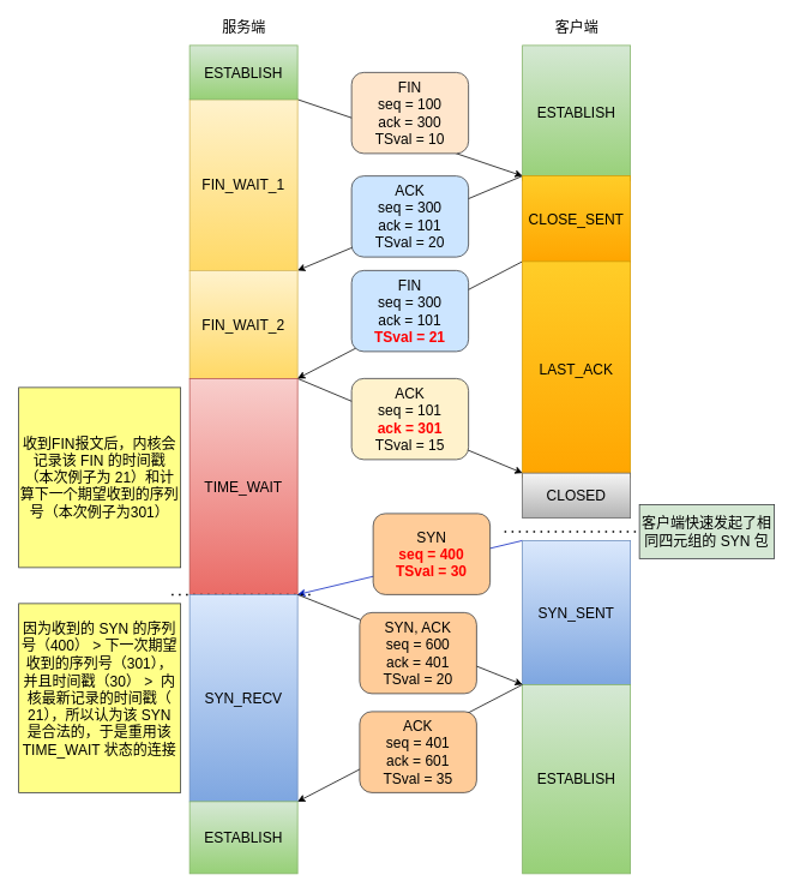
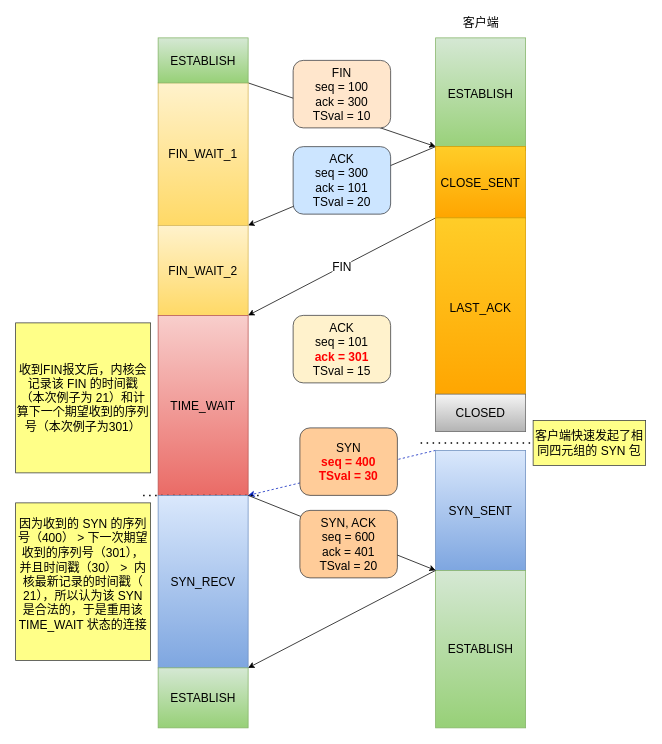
- <mxCell id="16" value="服务端" style="text;html=1;align=center;verticalAlign=middle;resizable=0;points=[];autosize=1;strokeColor=none;fillColor=none;fontSize=16;" vertex="1" parent="1"><mxGeometry x="240" y="20" width="60" height="20" as="geometry" /></mxCell>
- <mxCell id="20" value="&lt;font face=&quot;helvetica&quot; style=&quot;font-size: 16px&quot;&gt;&lt;span style=&quot;font-size: 16px&quot;&gt;FIN&lt;/span&gt;&lt;/font&gt;&lt;br style=&quot;font-size: 16px ; font-family: &amp;#34;helvetica&amp;#34;&quot;&gt;&lt;span style=&quot;font-size: 16px ; font-family: &amp;#34;helvetica&amp;#34;&quot;&gt;seq = 300&lt;/span&gt;&lt;br style=&quot;font-size: 16px ; font-family: &amp;#34;helvetica&amp;#34;&quot;&gt;&lt;span style=&quot;font-size: 16px ; font-family: &amp;#34;helvetica&amp;#34;&quot;&gt;ack = 101&lt;/span&gt;&lt;br style=&quot;font-size: 16px ; font-family: &amp;#34;helvetica&amp;#34;&quot;&gt;&lt;span style=&quot;font-size: 16px ; font-family: &amp;#34;helvetica&amp;#34;&quot;&gt;&lt;font color=&quot;#ff0000&quot;&gt;&lt;b&gt;TSval = 21&lt;/b&gt;&lt;/font&gt;&lt;/span&gt;" style="rounded=1;whiteSpace=wrap;html=1;fontSize=16;fillColor=#cce5ff;strokeColor=#36393d;labelBackgroundColor=none;" vertex="1" parent="1"><mxGeometry x="390" y="300" width="130" height="90" as="geometry" /></mxCell>
- <mxCell id="12" value="" style="edgeStyle=none;rounded=0;orthogonalLoop=1;jettySize=auto;html=1;entryX=0;entryY=0;entryDx=0;entryDy=0;exitX=1;exitY=0;exitDx=0;exitDy=0;fontSize=16;" edge="1" parent="1" source="13" target="11"><mxGeometry relative="1" as="geometry" /></mxCell>
- <mxCell id="32" value="客户端快速发起了相同四元组的 SYN 包" style="rounded=0;whiteSpace=wrap;html=1;fontSize=16;fillColor=#d5e8d4;strokeColor=#36393d;" vertex="1" parent="1"><mxGeometry x="710" y="560" width="150" height="60" as="geometry" /></mxCell>
+ <mxCell id="32" value="客户端快速发起了相同四元组的 SYN 包" style="rounded=0;whiteSpace=wrap;html=1;fontSize=16;fillColor=#ffff88;strokeColor=#36393d;" vertex="1" parent="1"><mxGeometry x="710" y="560" width="150" height="60" as="geometry" /></mxCell>
- <mxCell id="23" value="&lt;font face=&quot;helvetica&quot; style=&quot;font-size: 16px&quot;&gt;&lt;span style=&quot;font-size: 16px&quot;&gt;SYN&lt;/span&gt;&lt;/font&gt;&lt;br style=&quot;font-size: 16px ; font-family: &amp;#34;helvetica&amp;#34;&quot;&gt;&lt;span style=&quot;font-size: 16px ; font-family: &amp;#34;helvetica&amp;#34;&quot;&gt;&lt;b&gt;&lt;font color=&quot;#ff0000&quot;&gt;seq = 400&lt;/font&gt;&lt;/b&gt;&lt;/span&gt;&lt;br style=&quot;font-size: 16px ; font-family: &amp;#34;helvetica&amp;#34;&quot;&gt;&lt;span style=&quot;font-size: 16px ; font-family: &amp;#34;helvetica&amp;#34;&quot;&gt;&lt;b&gt;&lt;font color=&quot;#ff0000&quot;&gt;TSval = 30&lt;/font&gt;&lt;/b&gt;&lt;/span&gt;" style="rounded=1;whiteSpace=wrap;html=1;fontSize=16;fillColor=#ffcc99;strokeColor=#36393d;labelBackgroundColor=none;" vertex="1" parent="1"><mxGeometry x="414" y="570" width="130" height="90" as="geometry" /></mxCell>
+ <mxCell id="23" value="&lt;font face=&quot;helvetica&quot; style=&quot;font-size: 16px&quot;&gt;&lt;span style=&quot;font-size: 16px&quot;&gt;SYN&lt;/span&gt;&lt;/font&gt;&lt;br style=&quot;font-size: 16px ; font-family: &amp;#34;helvetica&amp;#34;&quot;&gt;&lt;span style=&quot;font-size: 16px ; font-family: &amp;#34;helvetica&amp;#34;&quot;&gt;&lt;b&gt;&lt;font color=&quot;#ff0000&quot;&gt;seq = 400&lt;/font&gt;&lt;/b&gt;&lt;/span&gt;&lt;br style=&quot;font-size: 16px ; font-family: &amp;#34;helvetica&amp;#34;&quot;&gt;&lt;span style=&quot;font-size: 16px ; font-family: &amp;#34;helvetica&amp;#34;&quot;&gt;&lt;b&gt;&lt;font color=&quot;#ff0000&quot;&gt;TSval = 30&lt;/font&gt;&lt;/b&gt;&lt;/span&gt;" style="rounded=1;whiteSpace=wrap;html=1;fontSize=16;fillColor=#ffcc99;strokeColor=#36393d;labelBackgroundColor=none;" vertex="1" parent="1"><mxGeometry x="399" y="570" width="130" height="90" as="geometry" /></mxCell>
- <mxCell id="14" value="" style="edgeStyle=none;rounded=0;orthogonalLoop=1;jettySize=auto;html=1;entryX=1;entryY=1;entryDx=0;entryDy=0;exitX=0;exitY=0;exitDx=0;exitDy=0;fontSize=16;fillColor=#0050ef;strokeColor=#001DBC;fontStyle=1;fontColor=#0000FF;" edge="1" parent="1" source="15" target="13"><mxGeometry relative="1" as="geometry" /></mxCell>
+ <mxCell id="14" value="" style="edgeStyle=none;rounded=0;orthogonalLoop=1;jettySize=auto;html=1;entryX=1;entryY=1;entryDx=0;entryDy=0;exitX=0;exitY=0;exitDx=0;exitDy=0;fontSize=16;fillColor=#0050ef;strokeColor=#001DBC;fontStyle=1;fontColor=#0000FF;dashed=1;" edge="1" parent="1" source="15" target="13"><mxGeometry relative="1" as="geometry" /></mxCell>
- <mxCell id="31" value="&lt;font face=&quot;helvetica&quot; style=&quot;font-size: 16px&quot;&gt;&lt;span style=&quot;font-size: 16px&quot;&gt;ACK&lt;/span&gt;&lt;/font&gt;&lt;br style=&quot;font-size: 16px ; font-family: &amp;#34;helvetica&amp;#34;&quot;&gt;&lt;span style=&quot;font-size: 16px ; font-family: &amp;#34;helvetica&amp;#34;&quot;&gt;seq = 401&lt;br style=&quot;font-size: 16px&quot;&gt;&lt;/span&gt;&lt;span style=&quot;font-family: &amp;#34;helvetica&amp;#34; ; font-size: 16px&quot;&gt;ack = 601&lt;/span&gt;&lt;br style=&quot;font-size: 16px ; font-family: &amp;#34;helvetica&amp;#34;&quot;&gt;&lt;span style=&quot;font-size: 16px ; font-family: &amp;#34;helvetica&amp;#34;&quot;&gt;TSval = 35&lt;/span&gt;" style="rounded=1;whiteSpace=wrap;html=1;fontSize=16;fillColor=#ffcc99;strokeColor=#36393d;labelBackgroundColor=none;" vertex="1" parent="1"><mxGeometry x="399" y="790" width="130" height="90" as="geometry" /></mxCell>
